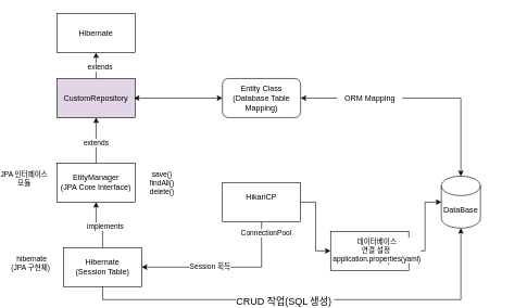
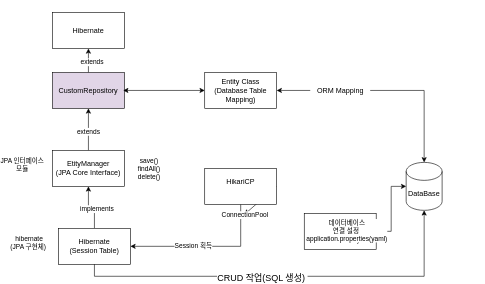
- <mxCell id="23" value="&lt;div&gt;Entity Class&lt;/div&gt;&lt;div&gt;(Database Table Mapping)&lt;/div&gt;" style="whiteSpace=wrap;html=1;rounded=1;" vertex="1" parent="1"><mxGeometry x="274" y="120" width="120" height="60" as="geometry" /></mxCell>
+ <mxCell id="23" value="&lt;div&gt;Entity Class&lt;/div&gt;&lt;div&gt;(Database Table Mapping)&lt;/div&gt;" style="rounded=0;whiteSpace=wrap;html=1;" vertex="1" parent="1"><mxGeometry x="274" y="120" width="120" height="60" as="geometry" /></mxCell>
- <mxCell id="14" style="edgeStyle=orthogonalEdgeStyle;rounded=0;orthogonalLoop=1;jettySize=auto;html=1;exitX=1;exitY=0.5;exitDx=0;exitDy=0;entryX=0;entryY=0.5;entryDx=0;entryDy=0;" edge="1" parent="1" source="17" target="13"><mxGeometry relative="1" as="geometry" /></mxCell>
+ <mxCell id="14" style="edgeStyle=orthogonalEdgeStyle;rounded=0;orthogonalLoop=1;jettySize=auto;html=1;exitX=1;exitY=0.5;exitDx=0;exitDy=0;" edge="1" parent="1" source="17" target="18"><mxGeometry relative="1" as="geometry" /></mxCell>
